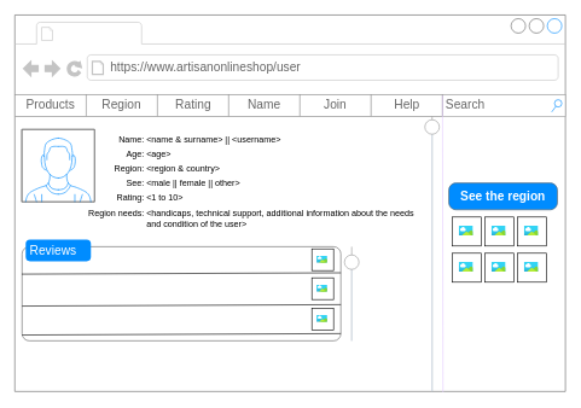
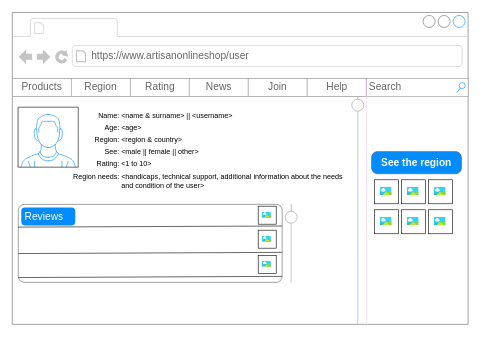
- <mxCell id="16" value="Name" style="strokeColor=inherit;fillColor=inherit;gradientColor=inherit;strokeWidth=1;shadow=0;dashed=0;align=center;html=1;shape=mxgraph.mockup.forms.rrect;rSize=0;fontSize=17;fontColor=#666666;" vertex="1" parent="12"><mxGeometry x="295" width="98.333" height="30" as="geometry" /></mxCell>
+ <mxCell id="16" value="News" style="strokeColor=inherit;fillColor=inherit;gradientColor=inherit;strokeWidth=1;shadow=0;dashed=0;align=center;html=1;shape=mxgraph.mockup.forms.rrect;rSize=0;fontSize=17;fontColor=#666666;" vertex="1" parent="12"><mxGeometry x="295" width="98.333" height="30" as="geometry" /></mxCell>
- <mxCell id="27" value="Reviews" style="shape=rect;strokeColor=none;fillColor=#008cff;strokeWidth=1;dashed=0;rounded=1;arcSize=20;fontColor=#ffffff;fontSize=17;spacing=2;spacingTop=-2;align=left;autosize=1;spacingLeft=4;resizeWidth=0;resizeHeight=0;perimeter=none;" vertex="1" parent="26"><mxGeometry x="5" width="90" height="30" as="geometry" /></mxCell>
+ <mxCell id="27" value="Reviews" style="shape=rect;strokeColor=none;fillColor=#008cff;strokeWidth=1;dashed=0;rounded=1;arcSize=20;fontColor=#ffffff;fontSize=17;spacing=2;spacingTop=-2;align=left;autosize=1;spacingLeft=4;resizeWidth=0;resizeHeight=0;perimeter=none;" vertex="1" parent="26"><mxGeometry x="5" y="15" width="90" height="30" as="geometry" /></mxCell>
